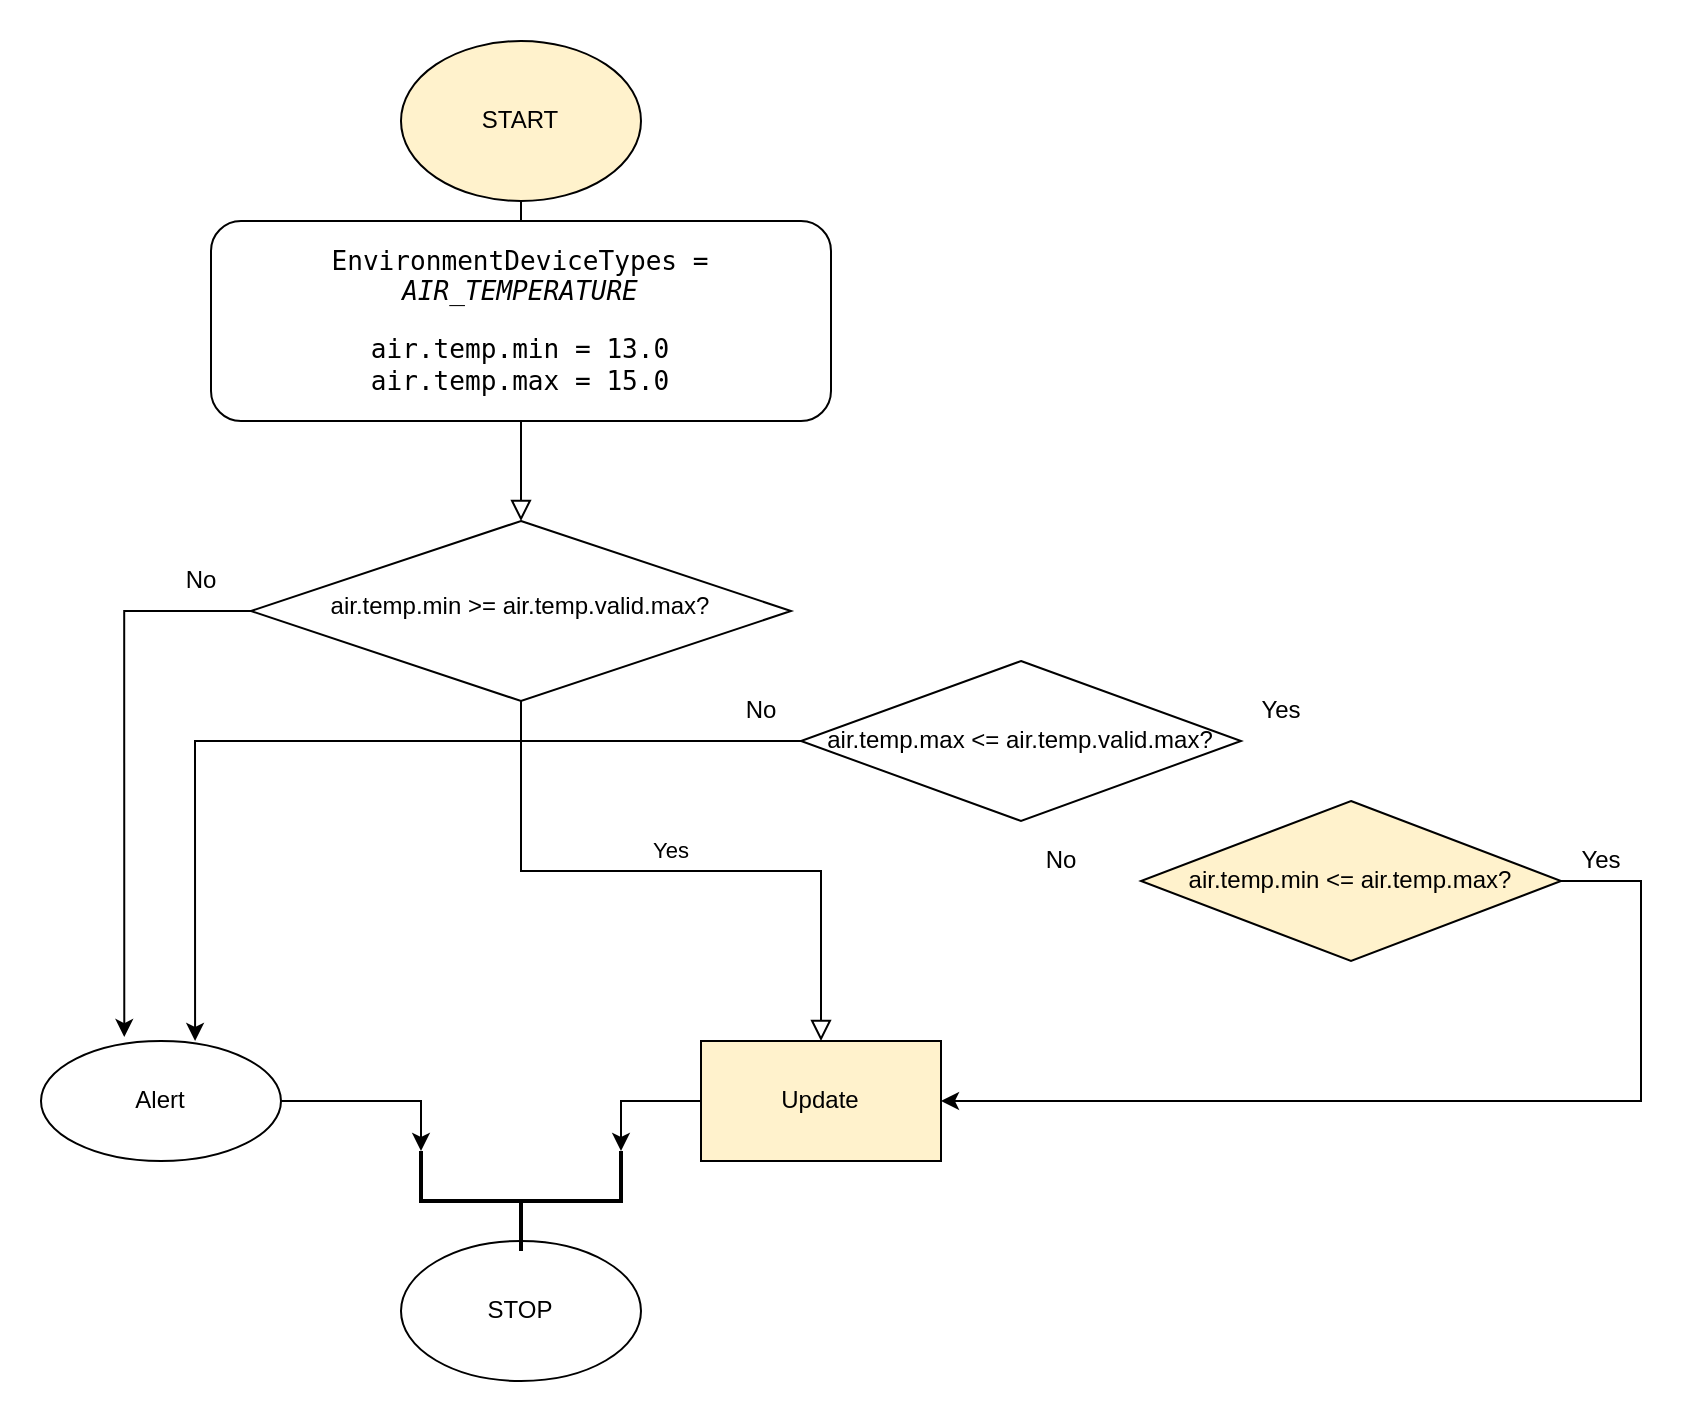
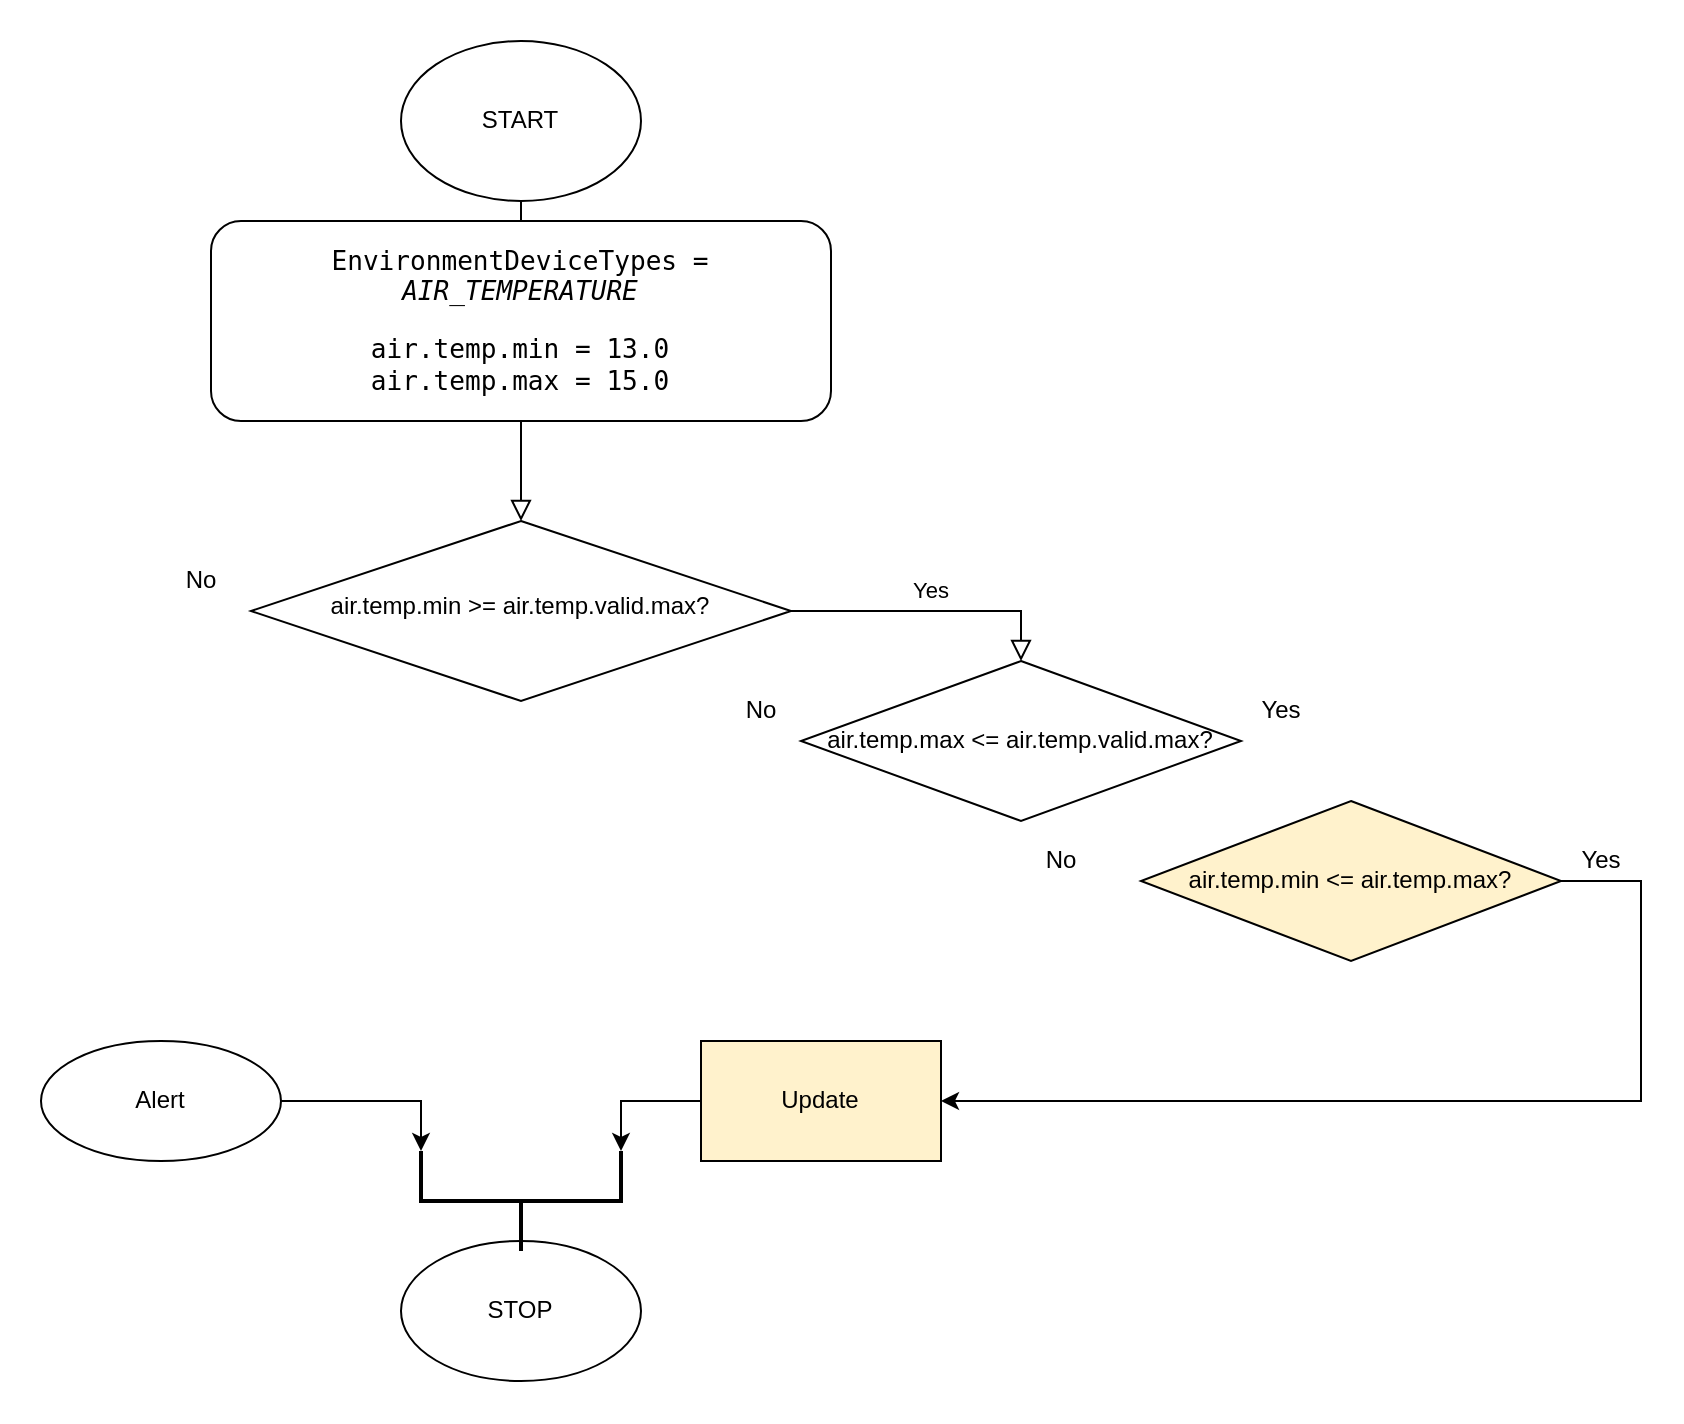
- <mxCell id="8" value="START" style="ellipse;whiteSpace=wrap;html=1;fillColor=#fff2cc;" vertex="1" parent="1"><mxGeometry x="200" y="20" width="120" height="80" as="geometry" /></mxCell>
+ <mxCell id="8" value="START" style="ellipse;whiteSpace=wrap;html=1;" vertex="1" parent="1"><mxGeometry x="200" y="20" width="120" height="80" as="geometry" /></mxCell>
- <mxCell id="11" style="edgeStyle=orthogonalEdgeStyle;rounded=0;orthogonalLoop=1;jettySize=auto;html=1;exitX=0;exitY=0.5;exitDx=0;exitDy=0;fontColor=#000000;entryX=0.642;entryY=0;entryDx=0;entryDy=0;entryPerimeter=0;" edge="1" parent="1" source="12" target="19"><mxGeometry relative="1" as="geometry"><mxPoint x="270" y="510" as="targetPoint" /></mxGeometry></mxCell>
- <mxCell id="6" style="edgeStyle=orthogonalEdgeStyle;rounded=0;orthogonalLoop=1;jettySize=auto;html=1;entryX=0.347;entryY=-0.033;entryDx=0;entryDy=0;entryPerimeter=0;fontColor=#000000;" edge="1" parent="1" source="7" target="19"><mxGeometry relative="1" as="geometry"><Array as="points"><mxPoint x="62" y="305" /></Array></mxGeometry></mxCell>
- <mxCell id="5" value="Yes" style="edgeStyle=orthogonalEdgeStyle;rounded=0;html=1;jettySize=auto;orthogonalLoop=1;fontSize=11;endArrow=block;endFill=0;endSize=8;strokeWidth=1;shadow=0;labelBackgroundColor=none;" parent="1" source="7" target="22" edge="1"><mxGeometry y="10" relative="1" as="geometry"><mxPoint as="offset" /><mxPoint x="470" y="305" as="targetPoint" /></mxGeometry></mxCell>
+ <mxCell id="5" value="Yes" style="edgeStyle=orthogonalEdgeStyle;rounded=0;html=1;jettySize=auto;orthogonalLoop=1;fontSize=11;endArrow=block;endFill=0;endSize=8;strokeWidth=1;shadow=0;labelBackgroundColor=none;entryX=0.5;entryY=0;entryDx=0;entryDy=0;" parent="1" source="7" target="12" edge="1"><mxGeometry y="10" relative="1" as="geometry"><mxPoint as="offset" /><mxPoint x="470" y="305" as="targetPoint" /></mxGeometry></mxCell>
